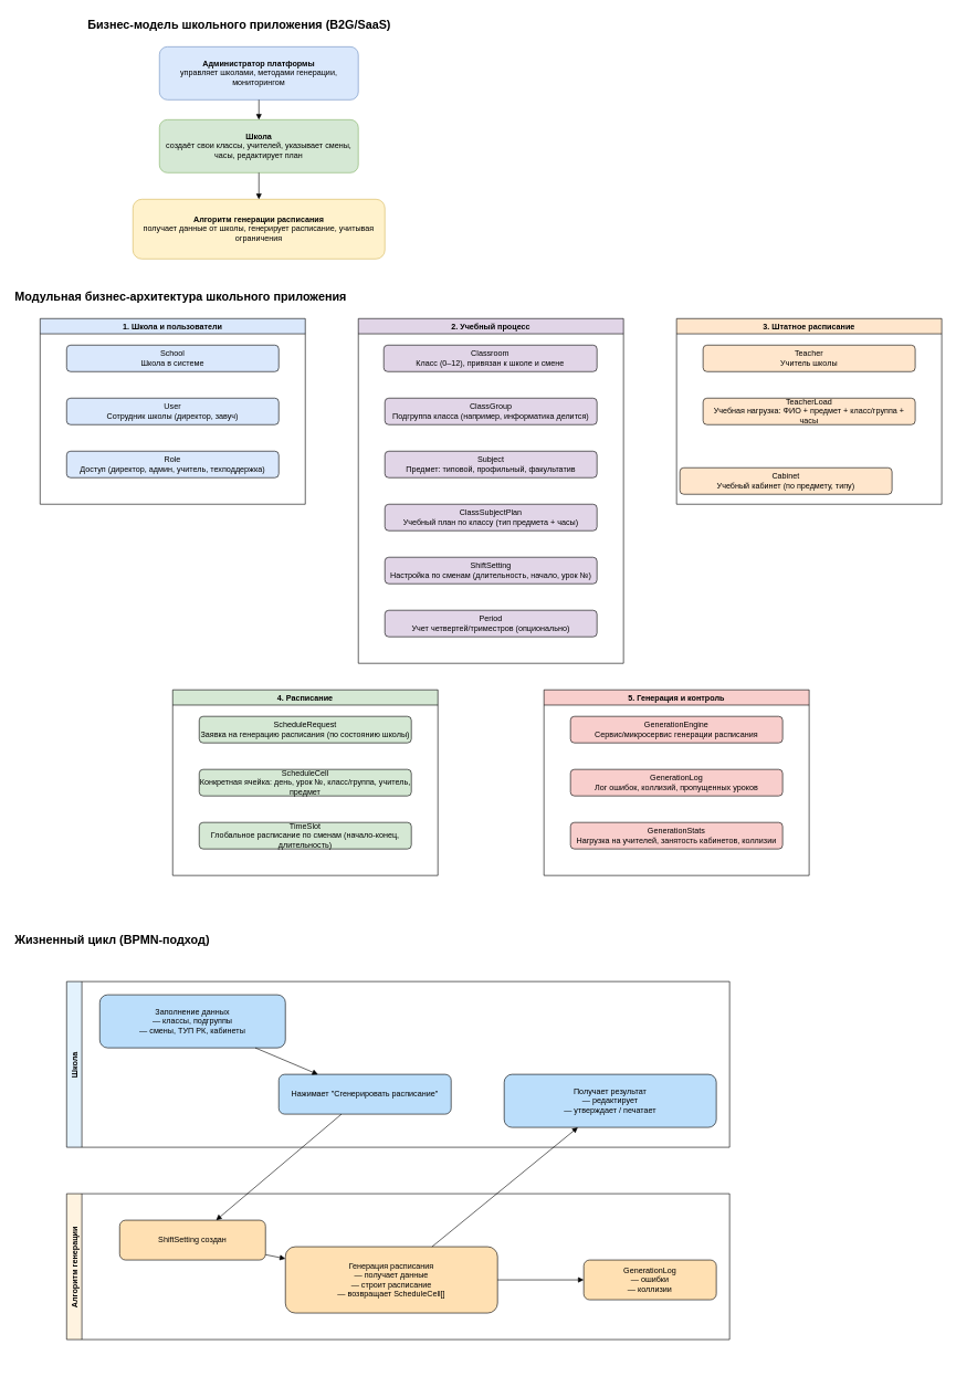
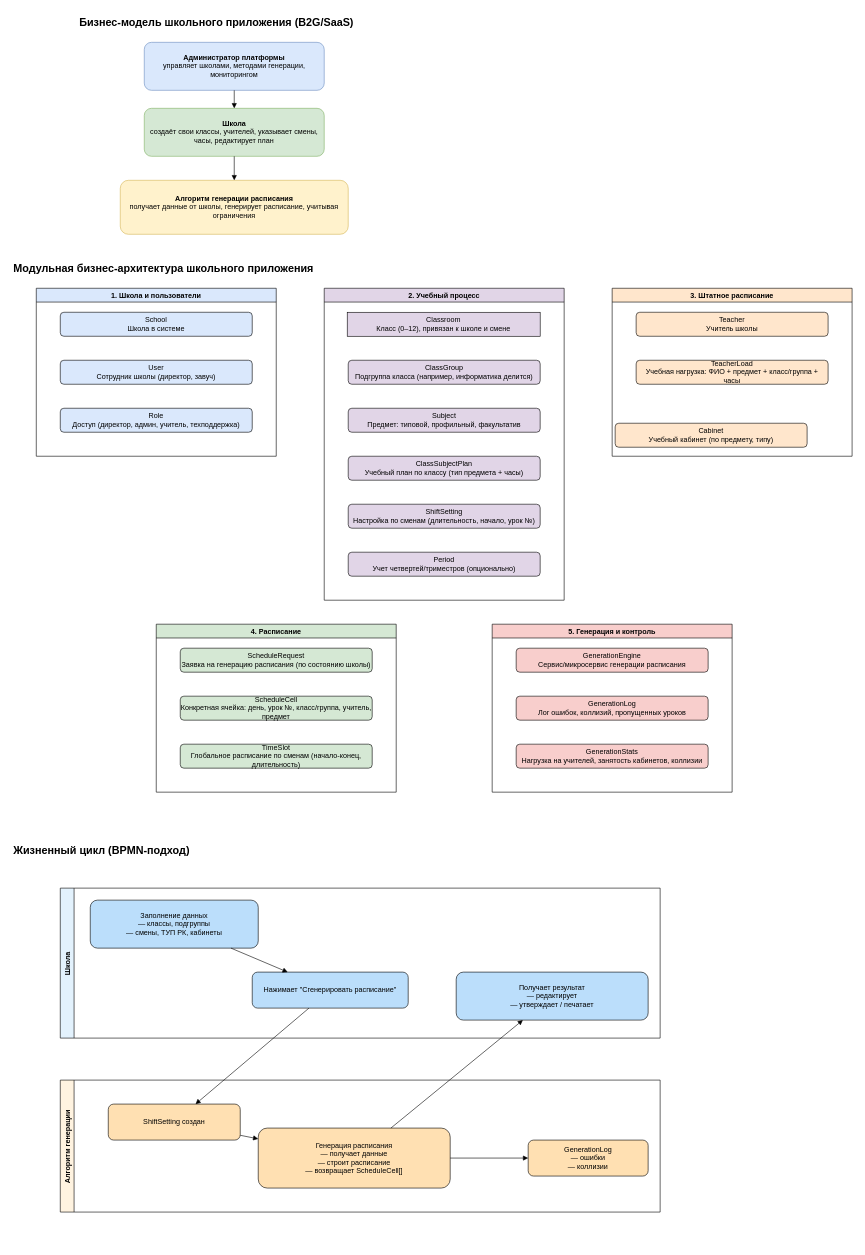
- <mxCell id="15" value="Classroom&#10;Класс (0–12), привязан к школе и смене" style="rounded=1;whiteSpace=wrap;fillColor=#E1D5E7;" parent="9" vertex="1"><mxGeometry x="38.34" y="40" width="321.66" height="40" as="geometry" /></mxCell>
+ <mxCell id="15" value="Classroom&#10;Класс (0–12), привязан к школе и смене" style="whiteSpace=wrap;fillColor=#E1D5E7;rounded=0;" parent="9" vertex="1"><mxGeometry x="38.34" y="40" width="321.66" height="40" as="geometry" /></mxCell>
